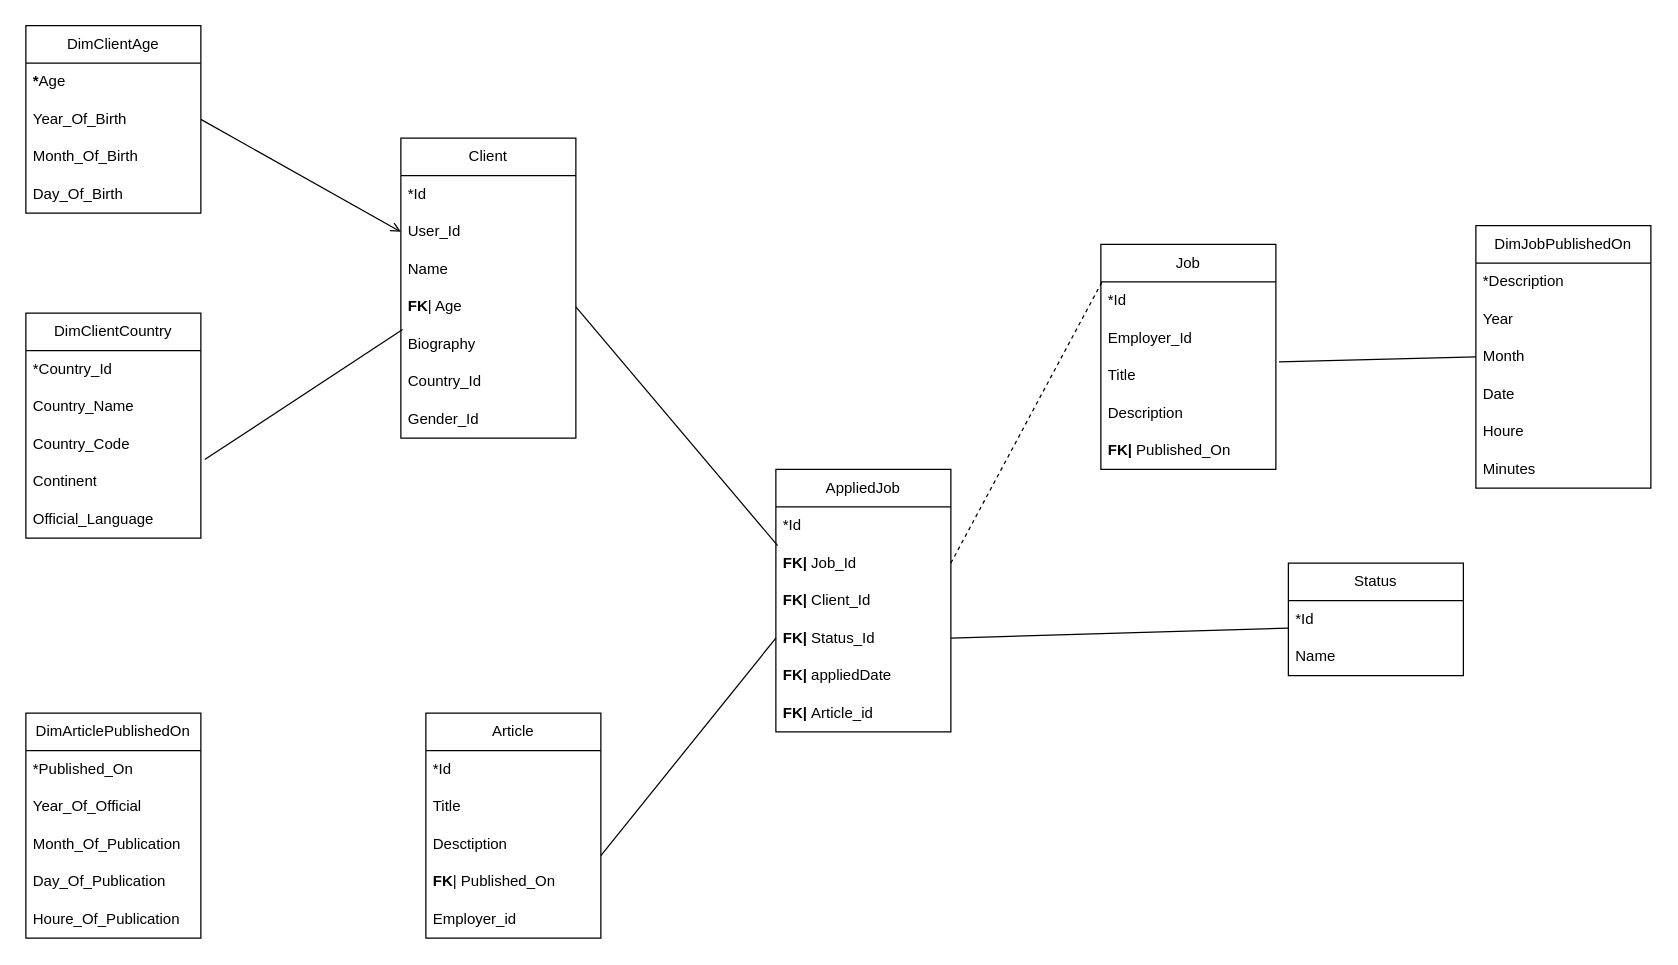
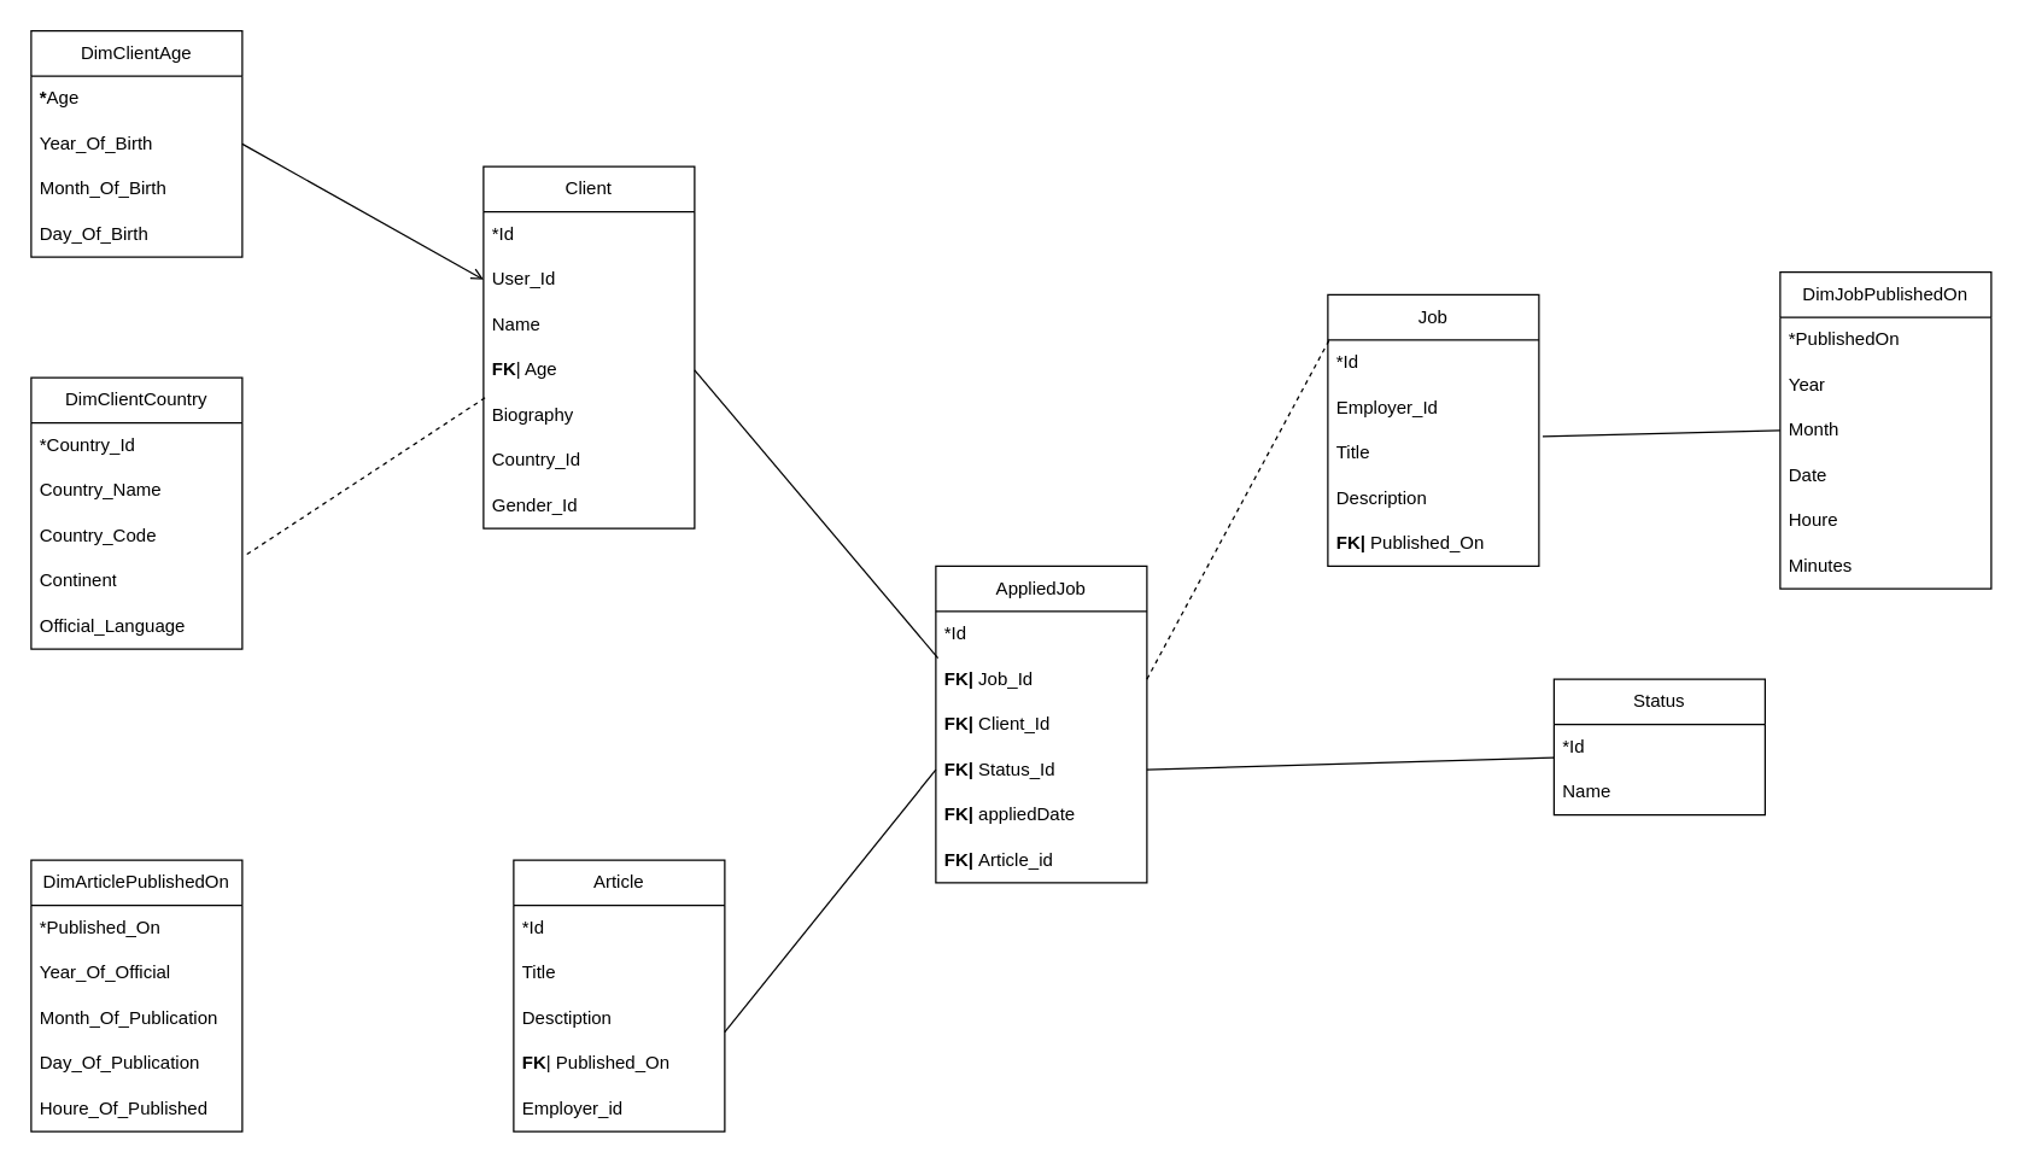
- <mxCell id="37" value="*Description" style="text;strokeColor=none;fillColor=none;align=left;verticalAlign=middle;spacingLeft=4;spacingRight=4;overflow=hidden;points=[[0,0.5],[1,0.5]];portConstraint=eastwest;rotatable=0;whiteSpace=wrap;html=1;" vertex="1" parent="36"><mxGeometry y="30" width="140" height="30" as="geometry" /></mxCell>
+ <mxCell id="37" value="*PublishedOn" style="text;strokeColor=none;fillColor=none;align=left;verticalAlign=middle;spacingLeft=4;spacingRight=4;overflow=hidden;points=[[0,0.5],[1,0.5]];portConstraint=eastwest;rotatable=0;whiteSpace=wrap;html=1;" vertex="1" parent="36"><mxGeometry y="30" width="140" height="30" as="geometry" /></mxCell>
- <mxCell id="62" value="" style="endArrow=none;html=1;rounded=0;entryX=0.01;entryY=0.102;entryDx=0;entryDy=0;entryPerimeter=0;exitX=1.022;exitY=0.906;exitDx=0;exitDy=0;exitPerimeter=0;" edge="1" parent="1" source="59" target="20"><mxGeometry width="50" height="50" relative="1" as="geometry"><mxPoint x="180" y="420" as="sourcePoint" /><mxPoint x="120" y="390" as="targetPoint" /></mxGeometry></mxCell>
+ <mxCell id="62" value="" style="endArrow=none;html=1;rounded=0;entryX=0.01;entryY=0.102;entryDx=0;entryDy=0;entryPerimeter=0;exitX=1.022;exitY=0.906;exitDx=0;exitDy=0;exitPerimeter=0;dashed=1;" edge="1" parent="1" source="59" target="20"><mxGeometry width="50" height="50" relative="1" as="geometry"><mxPoint x="180" y="420" as="sourcePoint" /><mxPoint x="120" y="390" as="targetPoint" /></mxGeometry></mxCell>
- <mxCell id="55" value="Houre_Of_Publication" style="text;strokeColor=none;fillColor=none;align=left;verticalAlign=middle;spacingLeft=4;spacingRight=4;overflow=hidden;points=[[0,0.5],[1,0.5]];portConstraint=eastwest;rotatable=0;whiteSpace=wrap;html=1;" vertex="1" parent="50"><mxGeometry y="150" width="140" height="30" as="geometry" /></mxCell>
+ <mxCell id="55" value="Houre_Of_Published" style="text;strokeColor=none;fillColor=none;align=left;verticalAlign=middle;spacingLeft=4;spacingRight=4;overflow=hidden;points=[[0,0.5],[1,0.5]];portConstraint=eastwest;rotatable=0;whiteSpace=wrap;html=1;" vertex="1" parent="50"><mxGeometry y="150" width="140" height="30" as="geometry" /></mxCell>
